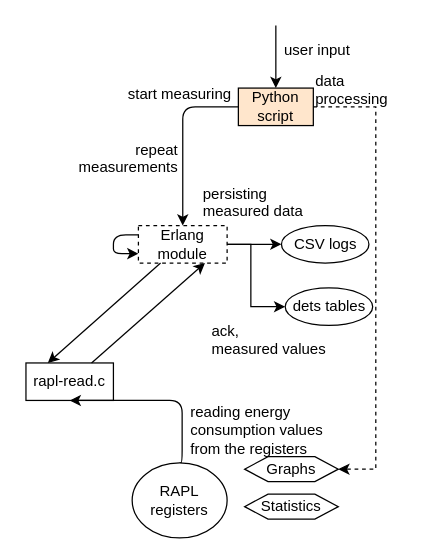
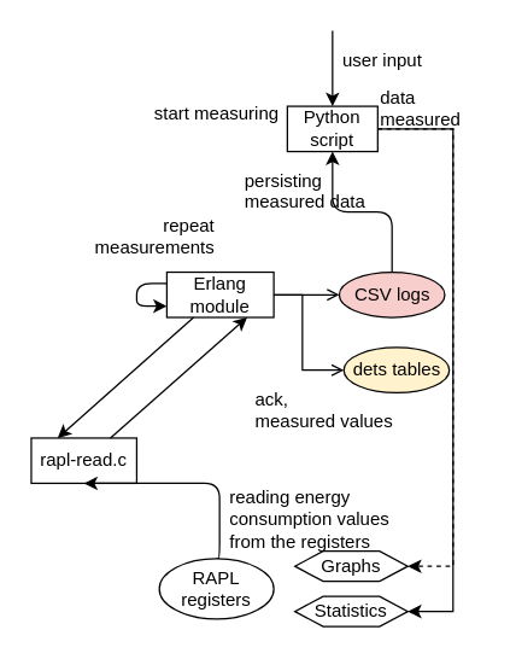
- <mxCell id="18" value="data&lt;br&gt;processing" style="text;html=1;resizable=0;points=[];autosize=1;align=left;verticalAlign=top;spacingTop=-4;" parent="1" vertex="1"><mxGeometry x="250" y="55" width="70" height="30" as="geometry" /></mxCell>
+ <mxCell id="18" value="data&lt;br&gt;measured" style="text;html=1;resizable=0;points=[];autosize=1;align=left;verticalAlign=top;spacingTop=-4;" parent="1" vertex="1"><mxGeometry x="250" y="55" width="70" height="30" as="geometry" /></mxCell>
- <mxCell id="17" value="Python script" style="rounded=0;whiteSpace=wrap;html=1;fillColor=#ffe6cc;" parent="1" vertex="1"><mxGeometry x="190" y="70" width="60" height="30" as="geometry" /></mxCell>
+ <mxCell id="17" value="Python script" style="rounded=0;whiteSpace=wrap;html=1;" parent="1" vertex="1"><mxGeometry x="190" y="70" width="60" height="30" as="geometry" /></mxCell>
- <mxCell id="23" value="" style="endArrow=classic;html=1;exitX=0;exitY=0.5;exitDx=0;exitDy=0;entryX=0.5;entryY=0;entryDx=0;entryDy=0;edgeStyle=orthogonalEdgeStyle;" parent="1" source="17" target="2" edge="1"><mxGeometry width="50" height="50" relative="1" as="geometry"><mxPoint x="30" y="140" as="sourcePoint" /><mxPoint x="80" y="90" as="targetPoint" /></mxGeometry></mxCell>
- <mxCell id="16" value="repeat&lt;br&gt;measurements&lt;br&gt;" style="text;html=1;resizable=0;points=[];autosize=1;align=right;verticalAlign=top;spacingTop=-4;" parent="1" vertex="1"><mxGeometry x="53" y="110" width="90" height="30" as="geometry" /></mxCell>
+ <mxCell id="16" value="repeat&lt;br&gt;measurements&lt;br&gt;" style="text;html=1;resizable=0;points=[];autosize=1;align=right;verticalAlign=top;spacingTop=-4;" parent="1" vertex="1"><mxGeometry x="53" y="140" width="90" height="30" as="geometry" /></mxCell>
+ <mxCell id="24" value="" style="endArrow=classic;html=1;entryX=0.5;entryY=1;entryDx=0;entryDy=0;exitX=0.5;exitY=0;exitDx=0;exitDy=0;edgeStyle=orthogonalEdgeStyle;" parent="1" source="10" target="17" edge="1"><mxGeometry width="50" height="50" relative="1" as="geometry"><mxPoint x="250" y="340" as="sourcePoint" /><mxPoint x="300" y="290" as="targetPoint" /></mxGeometry></mxCell>
- <mxCell id="14" value="persisting&lt;br&gt;measured data&lt;br&gt;" style="text;html=1;resizable=0;points=[];autosize=1;align=left;verticalAlign=top;spacingTop=-4;flipH=0;direction=east;" parent="1" vertex="1"><mxGeometry x="159.5" y="145" width="100" height="30" as="geometry" /></mxCell>
+ <mxCell id="14" value="persisting&lt;br&gt;measured data&lt;br&gt;" style="text;html=1;resizable=0;points=[];autosize=1;align=left;verticalAlign=top;spacingTop=-4;flipH=0;direction=east;" parent="1" vertex="1"><mxGeometry x="159.5" y="110" width="100" height="30" as="geometry" /></mxCell>
- <mxCell id="2" value="Erlang module" style="rounded=0;whiteSpace=wrap;html=1;dashed=1;" parent="1" vertex="1"><mxGeometry x="110" y="180" width="71" height="30" as="geometry" /></mxCell>
+ <mxCell id="2" value="Erlang module" style="rounded=0;whiteSpace=wrap;html=1;" parent="1" vertex="1"><mxGeometry x="110" y="180" width="71" height="30" as="geometry" /></mxCell>
- <mxCell id="12" value="" style="endArrow=classic;html=1;exitX=1;exitY=0.5;exitDx=0;exitDy=0;entryX=0;entryY=0.5;entryDx=0;entryDy=0;edgeStyle=orthogonalEdgeStyle;" parent="1" source="2" target="10" edge="1"><mxGeometry width="50" height="50" relative="1" as="geometry"><mxPoint x="300" y="230" as="sourcePoint" /><mxPoint x="350" y="180" as="targetPoint" /></mxGeometry></mxCell>
+ <mxCell id="12" value="" style="endArrow=open;html=1;exitX=1;exitY=0.5;exitDx=0;exitDy=0;entryX=0;entryY=0.5;entryDx=0;entryDy=0;edgeStyle=orthogonalEdgeStyle;" parent="1" source="2" target="10" edge="1"><mxGeometry width="50" height="50" relative="1" as="geometry"><mxPoint x="300" y="230" as="sourcePoint" /><mxPoint x="350" y="180" as="targetPoint" /></mxGeometry></mxCell>
- <mxCell id="10" value="CSV logs" style="ellipse;whiteSpace=wrap;html=1;" parent="1" vertex="1"><mxGeometry x="224.5" y="180" width="70" height="30" as="geometry" /></mxCell>
+ <mxCell id="10" value="CSV logs" style="ellipse;whiteSpace=wrap;html=1;fillColor=#f8cecc;" parent="1" vertex="1"><mxGeometry x="224.5" y="180" width="70" height="30" as="geometry" /></mxCell>
- <mxCell id="13" value="" style="endArrow=classic;html=1;exitX=1;exitY=0.5;exitDx=0;exitDy=0;entryX=0;entryY=0.5;entryDx=0;entryDy=0;edgeStyle=orthogonalEdgeStyle;rounded=0;" parent="1" source="2" target="11" edge="1"><mxGeometry width="50" height="50" relative="1" as="geometry"><mxPoint x="280" y="250" as="sourcePoint" /><mxPoint x="330" y="200" as="targetPoint" /><Array as="points"><mxPoint x="200" y="195" /><mxPoint x="200" y="245" /></Array></mxGeometry></mxCell>
+ <mxCell id="13" value="" style="endArrow=open;html=1;exitX=1;exitY=0.5;exitDx=0;exitDy=0;entryX=0;entryY=0.5;entryDx=0;entryDy=0;edgeStyle=orthogonalEdgeStyle;rounded=0;" parent="1" source="2" target="11" edge="1"><mxGeometry width="50" height="50" relative="1" as="geometry"><mxPoint x="280" y="250" as="sourcePoint" /><mxPoint x="330" y="200" as="targetPoint" /><Array as="points"><mxPoint x="200" y="195" /><mxPoint x="200" y="245" /></Array></mxGeometry></mxCell>
- <mxCell id="11" value="dets tables" style="ellipse;whiteSpace=wrap;html=1;" parent="1" vertex="1"><mxGeometry x="227.5" y="230" width="70" height="30" as="geometry" /></mxCell>
+ <mxCell id="11" value="dets tables" style="ellipse;whiteSpace=wrap;html=1;fillColor=#fff2cc;" parent="1" vertex="1"><mxGeometry x="227.5" y="230" width="70" height="30" as="geometry" /></mxCell>
- <mxCell id="9" value="RAPL registers" style="ellipse;whiteSpace=wrap;html=1;" parent="1" vertex="1"><mxGeometry x="105" y="370" width="76" height="60" as="geometry" /></mxCell>
+ <mxCell id="9" value="RAPL registers" style="ellipse;whiteSpace=wrap;html=1;" parent="1" vertex="1"><mxGeometry x="105" y="370" width="76" height="40" as="geometry" /></mxCell>
+ <mxCell id="27" value="" style="endArrow=classic;html=1;exitX=1;exitY=0.5;exitDx=0;exitDy=0;entryX=1;entryY=0.5;entryDx=0;entryDy=0;rounded=0;edgeStyle=orthogonalEdgeStyle;" parent="1" source="17" target="20" edge="1"><mxGeometry width="50" height="50" relative="1" as="geometry"><mxPoint x="620" y="150" as="sourcePoint" /><mxPoint x="670" y="100" as="targetPoint" /><Array as="points"><mxPoint x="300" y="85" /><mxPoint x="300" y="405" /></Array></mxGeometry></mxCell>
